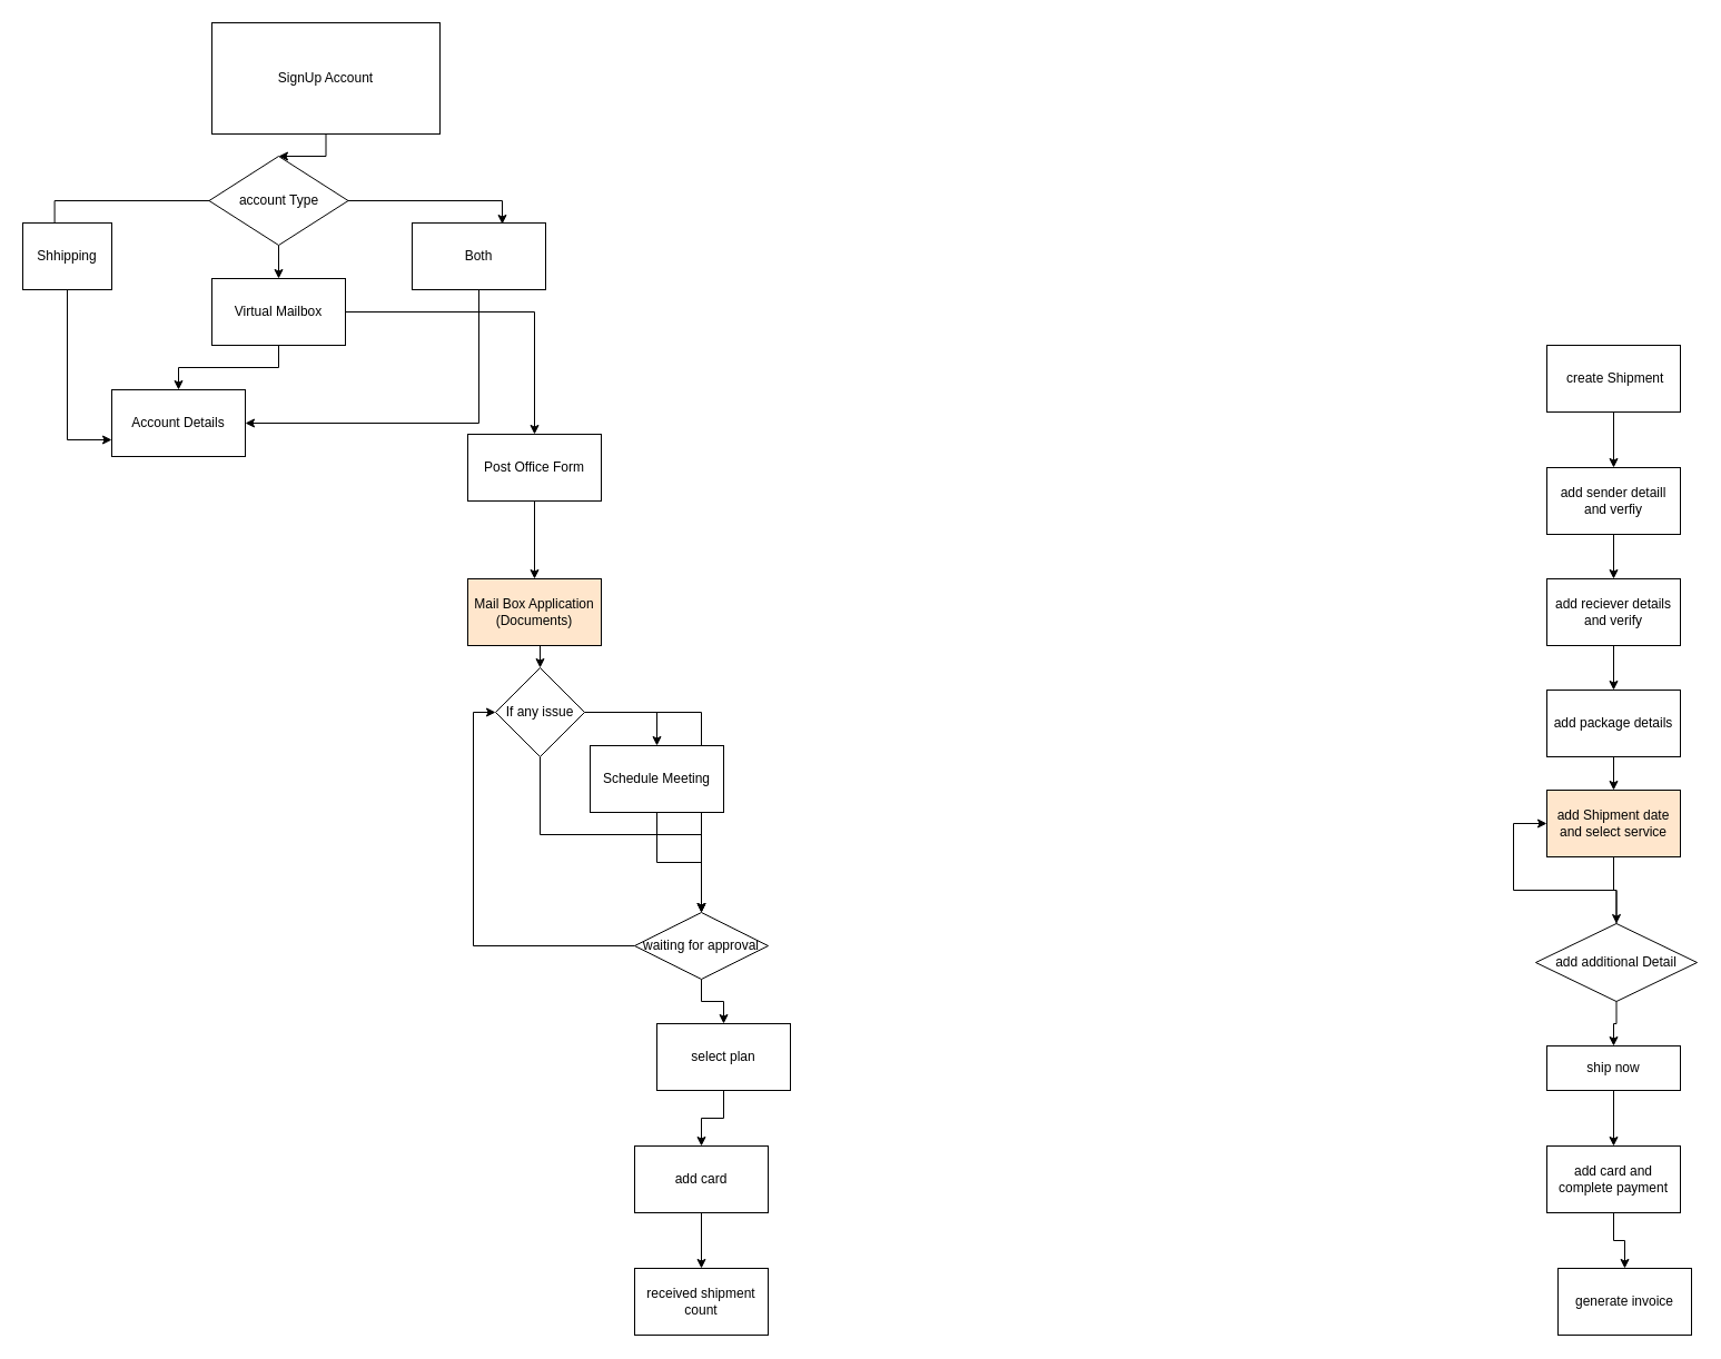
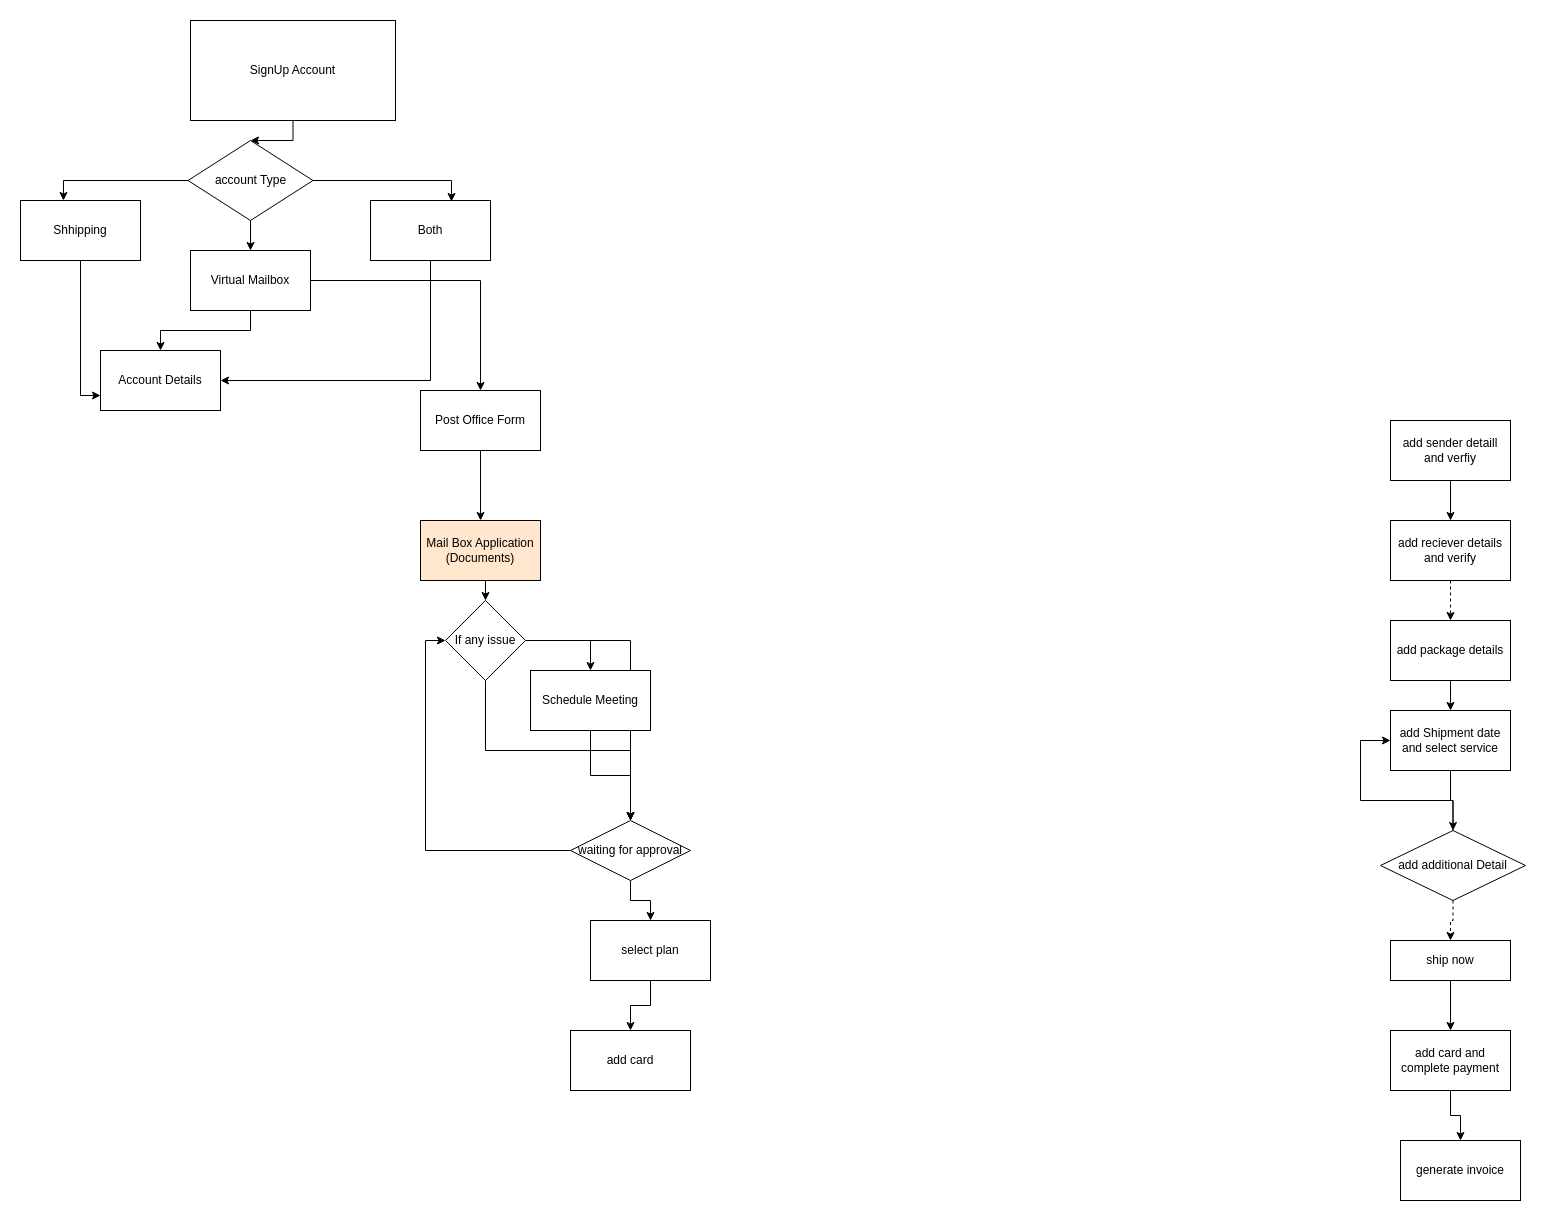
- <mxCell id="9" value="Shhipping" style="rounded=0;whiteSpace=wrap;html=1;" parent="1" vertex="1"><mxGeometry x="20" y="200" width="80" height="60" as="geometry" /></mxCell>
+ <mxCell id="9" value="Shhipping" style="rounded=0;whiteSpace=wrap;html=1;" parent="1" vertex="1"><mxGeometry x="20" y="200" width="120" height="60" as="geometry" /></mxCell>
- <mxCell id="35" value="&amp;nbsp;create Shipment&lt;br&gt;" style="rounded=0;whiteSpace=wrap;html=1;" parent="1" vertex="1"><mxGeometry x="1390" y="310" width="120" height="60" as="geometry" /></mxCell>
- <mxCell id="34" style="edgeStyle=orthogonalEdgeStyle;rounded=0;orthogonalLoop=1;jettySize=auto;html=1;exitX=0.5;exitY=1;exitDx=0;exitDy=0;entryX=0.5;entryY=0;entryDx=0;entryDy=0;" parent="1" source="35" target="37" edge="1"><mxGeometry relative="1" as="geometry" /></mxCell>
- <mxCell id="38" style="edgeStyle=orthogonalEdgeStyle;rounded=0;orthogonalLoop=1;jettySize=auto;html=1;exitX=0.5;exitY=1;exitDx=0;exitDy=0;entryX=0.5;entryY=0;entryDx=0;entryDy=0;" parent="1" source="39" target="41" edge="1"><mxGeometry relative="1" as="geometry" /></mxCell>
+ <mxCell id="38" style="edgeStyle=orthogonalEdgeStyle;rounded=0;orthogonalLoop=1;jettySize=auto;html=1;exitX=0.5;exitY=1;exitDx=0;exitDy=0;entryX=0.5;entryY=0;entryDx=0;entryDy=0;dashed=1;" parent="1" source="39" target="41" edge="1"><mxGeometry relative="1" as="geometry" /></mxCell>
- <mxCell id="43" value="add Shipment date and select service" style="rounded=0;whiteSpace=wrap;html=1;fillColor=#ffe6cc;" parent="1" vertex="1"><mxGeometry x="1390" y="710" width="120" height="60" as="geometry" /></mxCell>
+ <mxCell id="43" value="add Shipment date and select service" style="rounded=0;whiteSpace=wrap;html=1;" parent="1" vertex="1"><mxGeometry x="1390" y="710" width="120" height="60" as="geometry" /></mxCell>
- <mxCell id="45" style="edgeStyle=orthogonalEdgeStyle;rounded=0;orthogonalLoop=1;jettySize=auto;html=1;" parent="1" source="46" target="48" edge="1"><mxGeometry relative="1" as="geometry" /></mxCell>
+ <mxCell id="45" style="edgeStyle=orthogonalEdgeStyle;rounded=0;orthogonalLoop=1;jettySize=auto;html=1;dashed=1;" parent="1" source="46" target="48" edge="1"><mxGeometry relative="1" as="geometry" /></mxCell>
- <mxCell id="31" style="edgeStyle=orthogonalEdgeStyle;rounded=0;orthogonalLoop=1;jettySize=auto;html=1;exitX=0.5;exitY=1;exitDx=0;exitDy=0;" parent="1" source="32" target="33" edge="1"><mxGeometry relative="1" as="geometry" /></mxCell>
- <mxCell id="33" value="received shipment count" style="rounded=0;whiteSpace=wrap;html=1;" parent="1" vertex="1"><mxGeometry x="570" y="1140" width="120" height="60" as="geometry" /></mxCell>
